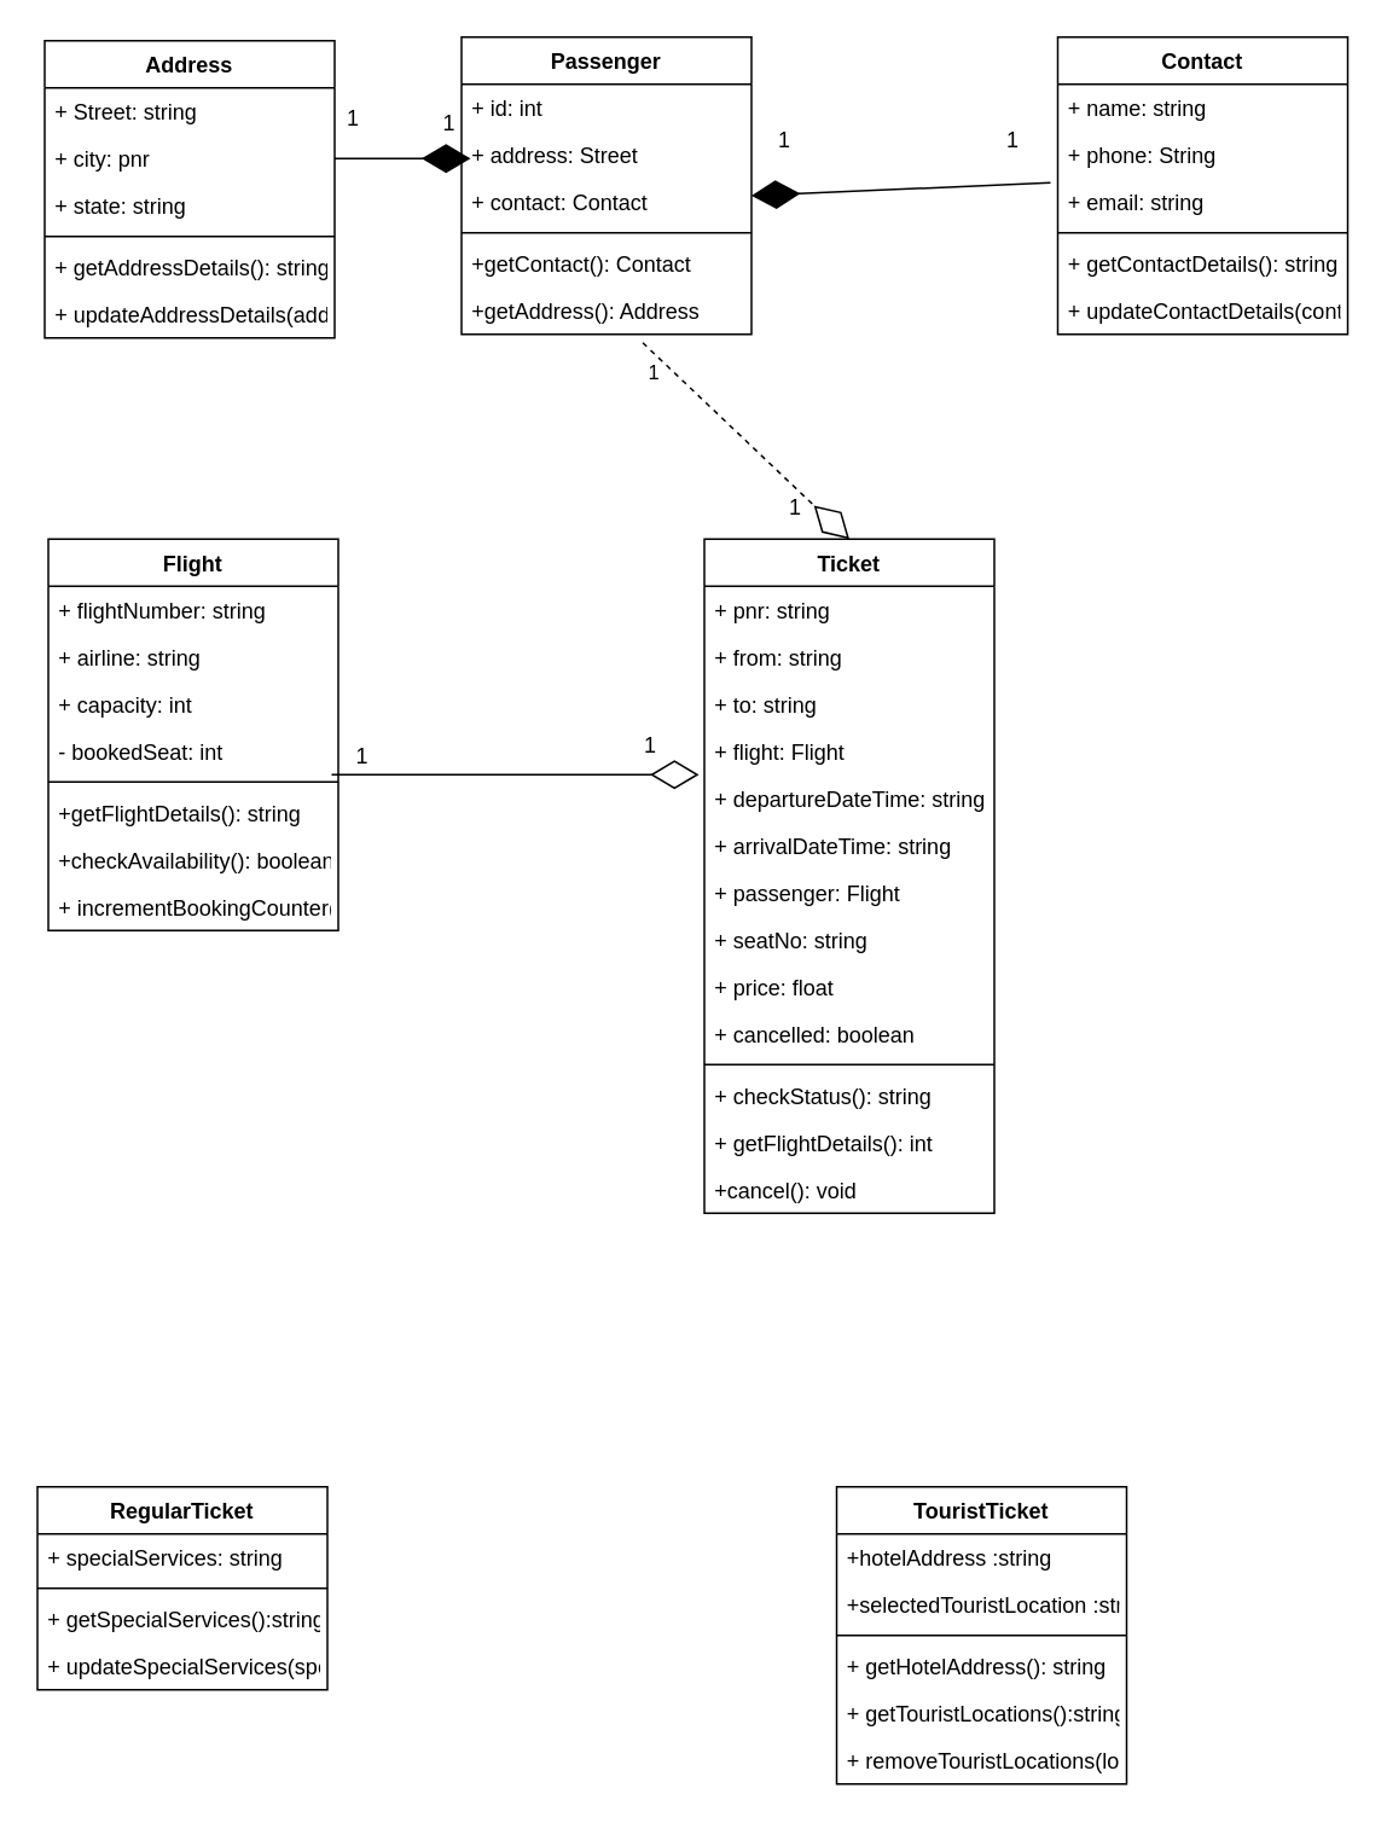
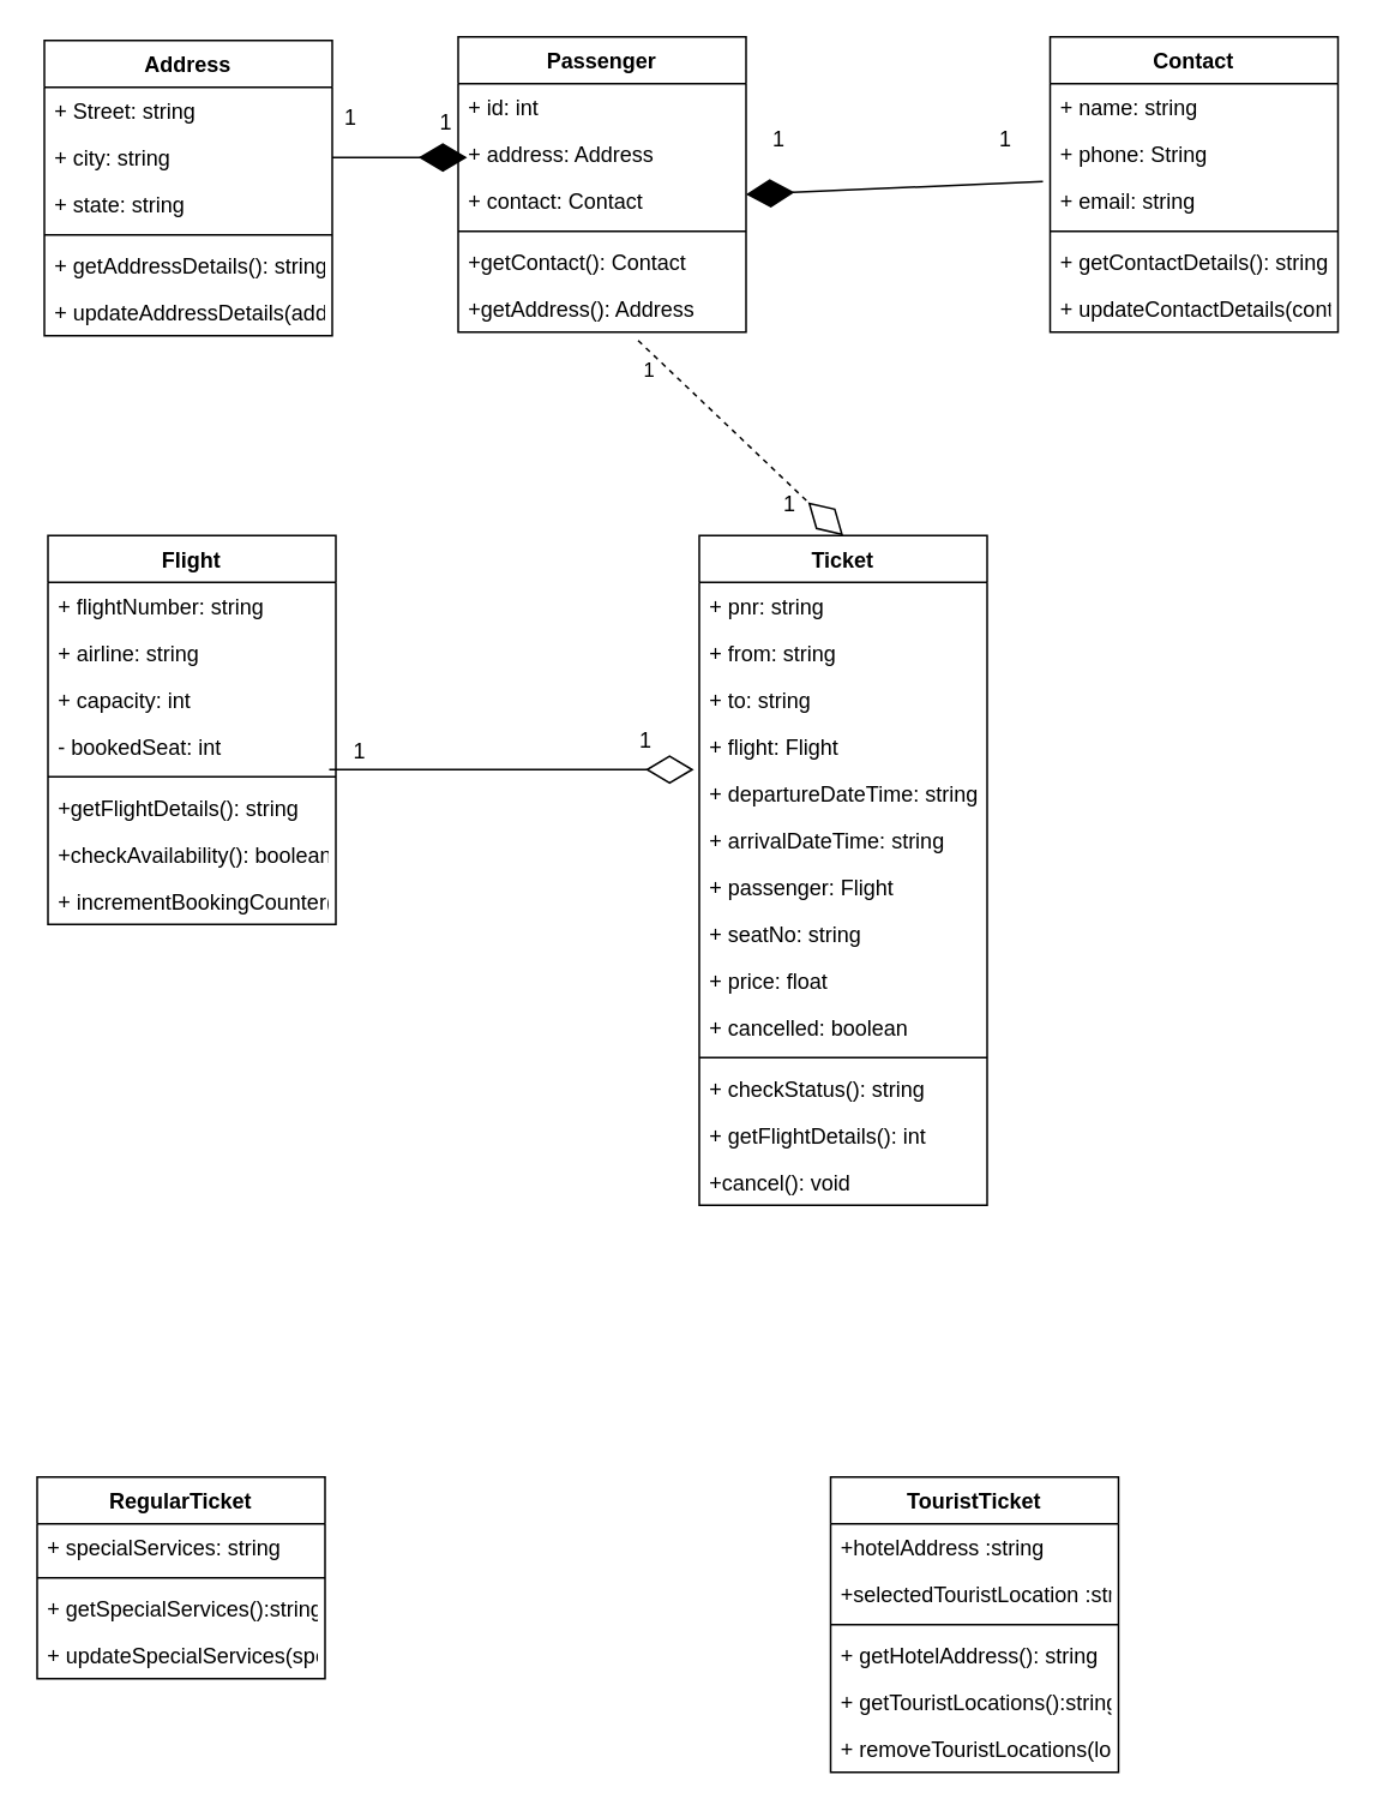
- <mxCell id="11" value="+ address: Street" style="text;strokeColor=none;fillColor=none;align=left;verticalAlign=top;spacingLeft=4;spacingRight=4;overflow=hidden;rotatable=0;points=[[0,0.5],[1,0.5]];portConstraint=eastwest;" vertex="1" parent="9"><mxGeometry y="52" width="160" height="26" as="geometry" /></mxCell>
+ <mxCell id="11" value="+ address: Address" style="text;strokeColor=none;fillColor=none;align=left;verticalAlign=top;spacingLeft=4;spacingRight=4;overflow=hidden;rotatable=0;points=[[0,0.5],[1,0.5]];portConstraint=eastwest;" vertex="1" parent="9"><mxGeometry y="52" width="160" height="26" as="geometry" /></mxCell>
- <mxCell id="4" value="+ city: pnr" style="text;strokeColor=none;fillColor=none;align=left;verticalAlign=top;spacingLeft=4;spacingRight=4;overflow=hidden;rotatable=0;points=[[0,0.5],[1,0.5]];portConstraint=eastwest;" vertex="1" parent="2"><mxGeometry y="52" width="160" height="26" as="geometry" /></mxCell>
+ <mxCell id="4" value="+ city: string" style="text;strokeColor=none;fillColor=none;align=left;verticalAlign=top;spacingLeft=4;spacingRight=4;overflow=hidden;rotatable=0;points=[[0,0.5],[1,0.5]];portConstraint=eastwest;" vertex="1" parent="2"><mxGeometry y="52" width="160" height="26" as="geometry" /></mxCell>
